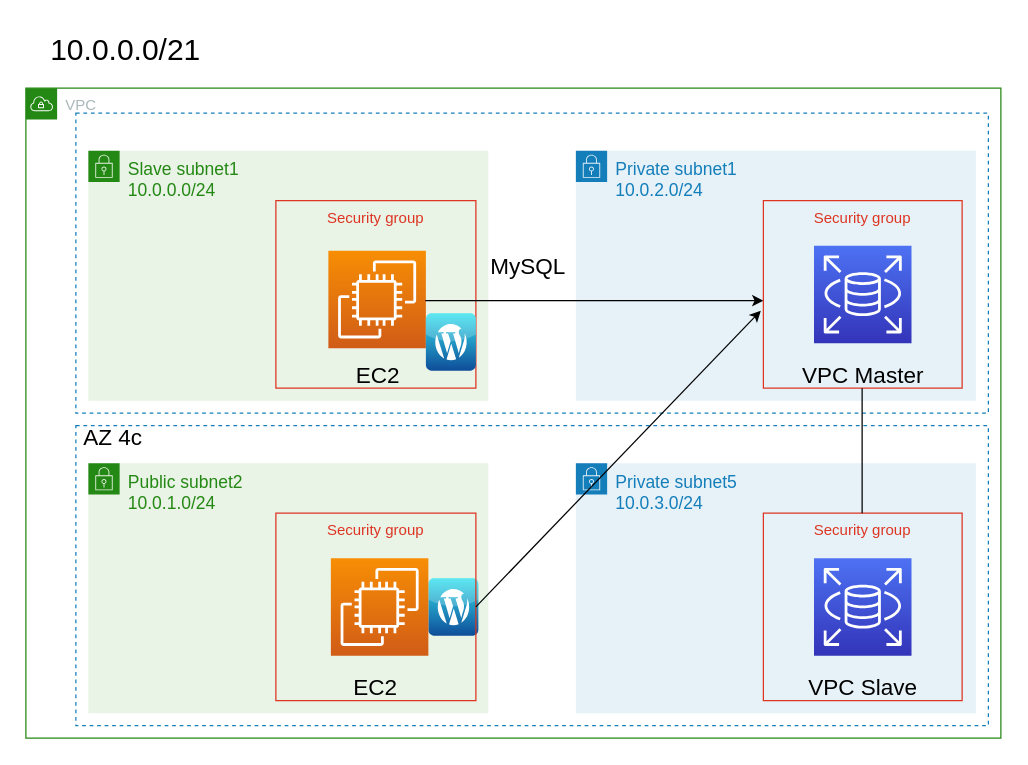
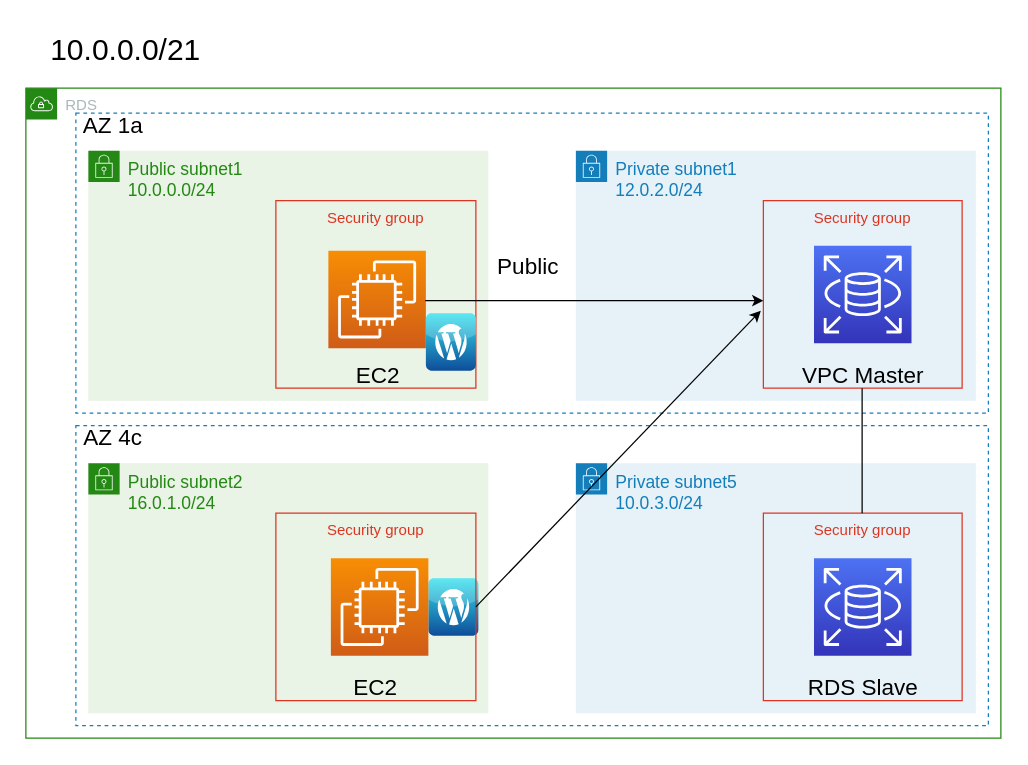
- <mxCell id="2" value="VPC" style="points=[[0,0],[0.25,0],[0.5,0],[0.75,0],[1,0],[1,0.25],[1,0.5],[1,0.75],[1,1],[0.75,1],[0.5,1],[0.25,1],[0,1],[0,0.75],[0,0.5],[0,0.25]];outlineConnect=0;gradientColor=none;html=1;whiteSpace=wrap;fontSize=12;fontStyle=0;shape=mxgraph.aws4.group;grIcon=mxgraph.aws4.group_vpc;strokeColor=#248814;fillColor=none;verticalAlign=top;align=left;spacingLeft=30;fontColor=#AAB7B8;dashed=0;" vertex="1" parent="1"><mxGeometry x="20" y="70" width="780" height="520" as="geometry" /></mxCell>
+ <mxCell id="2" value="RDS" style="points=[[0,0],[0.25,0],[0.5,0],[0.75,0],[1,0],[1,0.25],[1,0.5],[1,0.75],[1,1],[0.75,1],[0.5,1],[0.25,1],[0,1],[0,0.75],[0,0.5],[0,0.25]];outlineConnect=0;gradientColor=none;html=1;whiteSpace=wrap;fontSize=12;fontStyle=0;shape=mxgraph.aws4.group;grIcon=mxgraph.aws4.group_vpc;strokeColor=#248814;fillColor=none;verticalAlign=top;align=left;spacingLeft=30;fontColor=#AAB7B8;dashed=0;" vertex="1" parent="1"><mxGeometry x="20" y="70" width="780" height="520" as="geometry" /></mxCell>
+ <mxCell id="22" value="&lt;font style=&quot;font-size: 18px&quot;&gt;AZ 1a&lt;/font&gt;" style="text;html=1;strokeColor=none;fillColor=none;align=center;verticalAlign=middle;whiteSpace=wrap;rounded=0;" vertex="1" parent="1"><mxGeometry x="60" y="90" width="60" height="20" as="geometry" /></mxCell>
- <mxCell id="5" value="&lt;font style=&quot;font-size: 14px&quot;&gt;Slave subnet1&lt;br&gt;10.0.0.0/24&lt;/font&gt;" style="points=[[0,0],[0.25,0],[0.5,0],[0.75,0],[1,0],[1,0.25],[1,0.5],[1,0.75],[1,1],[0.75,1],[0.5,1],[0.25,1],[0,1],[0,0.75],[0,0.5],[0,0.25]];outlineConnect=0;gradientColor=none;html=1;whiteSpace=wrap;fontSize=12;fontStyle=0;shape=mxgraph.aws4.group;grIcon=mxgraph.aws4.group_security_group;grStroke=0;strokeColor=#248814;fillColor=#E9F3E6;verticalAlign=top;align=left;spacingLeft=30;fontColor=#248814;dashed=0;" vertex="1" parent="1"><mxGeometry x="70" y="120" width="320" height="200" as="geometry" /></mxCell>
+ <mxCell id="5" value="&lt;font style=&quot;font-size: 14px&quot;&gt;Public subnet1&lt;br&gt;10.0.0.0/24&lt;/font&gt;" style="points=[[0,0],[0.25,0],[0.5,0],[0.75,0],[1,0],[1,0.25],[1,0.5],[1,0.75],[1,1],[0.75,1],[0.5,1],[0.25,1],[0,1],[0,0.75],[0,0.5],[0,0.25]];outlineConnect=0;gradientColor=none;html=1;whiteSpace=wrap;fontSize=12;fontStyle=0;shape=mxgraph.aws4.group;grIcon=mxgraph.aws4.group_security_group;grStroke=0;strokeColor=#248814;fillColor=#E9F3E6;verticalAlign=top;align=left;spacingLeft=30;fontColor=#248814;dashed=0;" vertex="1" parent="1"><mxGeometry x="70" y="120" width="320" height="200" as="geometry" /></mxCell>
- <mxCell id="7" value="&lt;font style=&quot;font-size: 14px&quot;&gt;Private subnet1&lt;br&gt;10.0.2.0/24&lt;/font&gt;" style="points=[[0,0],[0.25,0],[0.5,0],[0.75,0],[1,0],[1,0.25],[1,0.5],[1,0.75],[1,1],[0.75,1],[0.5,1],[0.25,1],[0,1],[0,0.75],[0,0.5],[0,0.25]];outlineConnect=0;gradientColor=none;html=1;whiteSpace=wrap;fontSize=12;fontStyle=0;shape=mxgraph.aws4.group;grIcon=mxgraph.aws4.group_security_group;grStroke=0;strokeColor=#147EBA;fillColor=#E6F2F8;verticalAlign=top;align=left;spacingLeft=30;fontColor=#147EBA;dashed=0;" vertex="1" parent="1"><mxGeometry x="460" y="120" width="320" height="200" as="geometry" /></mxCell>
+ <mxCell id="7" value="&lt;font style=&quot;font-size: 14px&quot;&gt;Private subnet1&lt;br&gt;12.0.2.0/24&lt;/font&gt;" style="points=[[0,0],[0.25,0],[0.5,0],[0.75,0],[1,0],[1,0.25],[1,0.5],[1,0.75],[1,1],[0.75,1],[0.5,1],[0.25,1],[0,1],[0,0.75],[0,0.5],[0,0.25]];outlineConnect=0;gradientColor=none;html=1;whiteSpace=wrap;fontSize=12;fontStyle=0;shape=mxgraph.aws4.group;grIcon=mxgraph.aws4.group_security_group;grStroke=0;strokeColor=#147EBA;fillColor=#E6F2F8;verticalAlign=top;align=left;spacingLeft=30;fontColor=#147EBA;dashed=0;" vertex="1" parent="1"><mxGeometry x="460" y="120" width="320" height="200" as="geometry" /></mxCell>
- <mxCell id="16" value="&lt;font style=&quot;font-size: 18px&quot;&gt;MySQL&lt;/font&gt;" style="text;html=1;strokeColor=none;fillColor=none;align=center;verticalAlign=middle;whiteSpace=wrap;rounded=0;" vertex="1" parent="1"><mxGeometry x="382" y="203" width="80" height="20" as="geometry" /></mxCell>
+ <mxCell id="16" value="&lt;font style=&quot;font-size: 18px&quot;&gt;Public&lt;/font&gt;" style="text;html=1;strokeColor=none;fillColor=none;align=center;verticalAlign=middle;whiteSpace=wrap;rounded=0;" vertex="1" parent="1"><mxGeometry x="382" y="203" width="80" height="20" as="geometry" /></mxCell>
- <mxCell id="6" value="&lt;font style=&quot;font-size: 14px&quot;&gt;Public subnet2&lt;br&gt;10.0.1.0/24&lt;/font&gt;" style="points=[[0,0],[0.25,0],[0.5,0],[0.75,0],[1,0],[1,0.25],[1,0.5],[1,0.75],[1,1],[0.75,1],[0.5,1],[0.25,1],[0,1],[0,0.75],[0,0.5],[0,0.25]];outlineConnect=0;gradientColor=none;html=1;whiteSpace=wrap;fontSize=12;fontStyle=0;shape=mxgraph.aws4.group;grIcon=mxgraph.aws4.group_security_group;grStroke=0;strokeColor=#248814;fillColor=#E9F3E6;verticalAlign=top;align=left;spacingLeft=30;fontColor=#248814;dashed=0;" vertex="1" parent="1"><mxGeometry x="70" y="370" width="320" height="200" as="geometry" /></mxCell>
+ <mxCell id="6" value="&lt;font style=&quot;font-size: 14px&quot;&gt;Public subnet2&lt;br&gt;16.0.1.0/24&lt;/font&gt;" style="points=[[0,0],[0.25,0],[0.5,0],[0.75,0],[1,0],[1,0.25],[1,0.5],[1,0.75],[1,1],[0.75,1],[0.5,1],[0.25,1],[0,1],[0,0.75],[0,0.5],[0,0.25]];outlineConnect=0;gradientColor=none;html=1;whiteSpace=wrap;fontSize=12;fontStyle=0;shape=mxgraph.aws4.group;grIcon=mxgraph.aws4.group_security_group;grStroke=0;strokeColor=#248814;fillColor=#E9F3E6;verticalAlign=top;align=left;spacingLeft=30;fontColor=#248814;dashed=0;" vertex="1" parent="1"><mxGeometry x="70" y="370" width="320" height="200" as="geometry" /></mxCell>
- <mxCell id="28" value="&lt;font style=&quot;font-size: 18px&quot;&gt;VPC Slave&lt;/font&gt;" style="text;html=1;strokeColor=none;fillColor=none;align=center;verticalAlign=middle;whiteSpace=wrap;rounded=0;" vertex="1" parent="1"><mxGeometry x="619.5" y="540" width="140" height="20" as="geometry" /></mxCell>
+ <mxCell id="28" value="&lt;font style=&quot;font-size: 18px&quot;&gt;RDS Slave&lt;/font&gt;" style="text;html=1;strokeColor=none;fillColor=none;align=center;verticalAlign=middle;whiteSpace=wrap;rounded=0;" vertex="1" parent="1"><mxGeometry x="619.5" y="540" width="140" height="20" as="geometry" /></mxCell>
